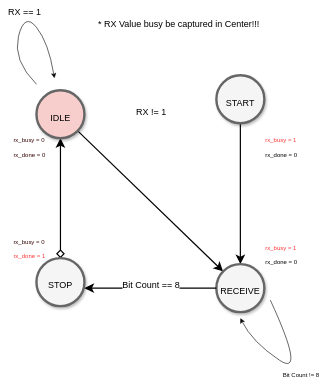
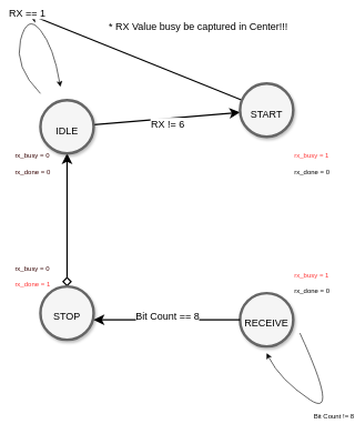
- <mxCell id="16" value="&lt;font style=&quot;font-size: 15px;&quot;&gt;RX != 1&lt;/font&gt;" style="edgeLabel;html=1;align=center;verticalAlign=middle;resizable=0;points=[];" vertex="1" connectable="0" parent="1"><mxGeometry x="250" y="184" as="geometry" /></mxCell>
+ <mxCell id="16" value="&lt;font style=&quot;font-size: 15px;&quot;&gt;RX != 6&lt;/font&gt;" style="edgeLabel;html=1;align=center;verticalAlign=middle;resizable=0;points=[];" vertex="1" connectable="0" parent="1"><mxGeometry x="250" y="184" as="geometry" /></mxCell>
- <mxCell id="9" value="&lt;span style=&quot;font-size: 15px;&quot;&gt;IDLE&lt;/span&gt;" style="ellipse;whiteSpace=wrap;html=1;rounded=0;shadow=1;strokeColor=#666666;strokeWidth=4;fontSize=30;align=center;fillColor=#f8cecc;" parent="1" vertex="1"><mxGeometry x="60" y="150" width="80" height="80" as="geometry" /></mxCell>
+ <mxCell id="9" value="&lt;span style=&quot;font-size: 15px;&quot;&gt;IDLE&lt;/span&gt;" style="ellipse;whiteSpace=wrap;html=1;rounded=0;shadow=1;strokeColor=#666666;strokeWidth=4;fontSize=30;align=center;fillColor=#f5f5f5;" parent="1" vertex="1"><mxGeometry x="60" y="150" width="80" height="80" as="geometry" /></mxCell>
- <mxCell id="10" style="edgeStyle=none;curved=1;html=1;startSize=10;endFill=1;endSize=10;strokeWidth=2;fontSize=12;startArrow=none;startFill=0;" parent="1" source="11" target="13" edge="1"><mxGeometry relative="1" as="geometry" /></mxCell>
+ <mxCell id="10" style="edgeStyle=none;curved=1;html=1;startSize=10;endFill=1;endSize=10;strokeWidth=2;fontSize=12;startArrow=none;startFill=0;" parent="1" source="11" target="19" edge="1"><mxGeometry relative="1" as="geometry" /></mxCell>
- <mxCell id="2" style="edgeStyle=none;curved=1;html=1;startSize=10;endArrow=classic;endFill=1;endSize=10;strokeColor=#000000;strokeWidth=2;fontSize=12;startArrow=none;startFill=0;" parent="1" source="9" target="13" edge="1"><mxGeometry relative="1" as="geometry" /></mxCell>
+ <mxCell id="2" style="edgeStyle=none;curved=1;html=1;startSize=10;endArrow=classic;endFill=1;endSize=10;strokeColor=#000000;strokeWidth=2;fontSize=12;startArrow=none;startFill=0;" parent="1" source="9" target="11" edge="1"><mxGeometry relative="1" as="geometry" /></mxCell>
